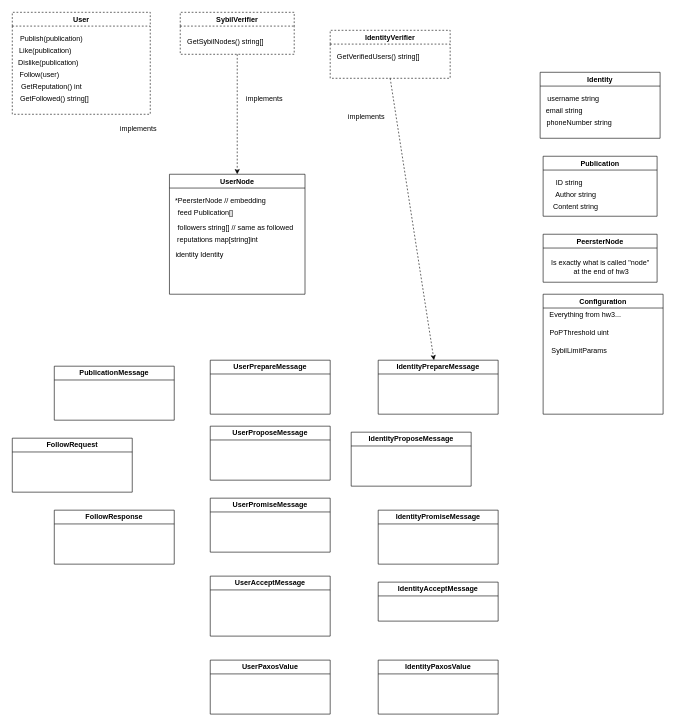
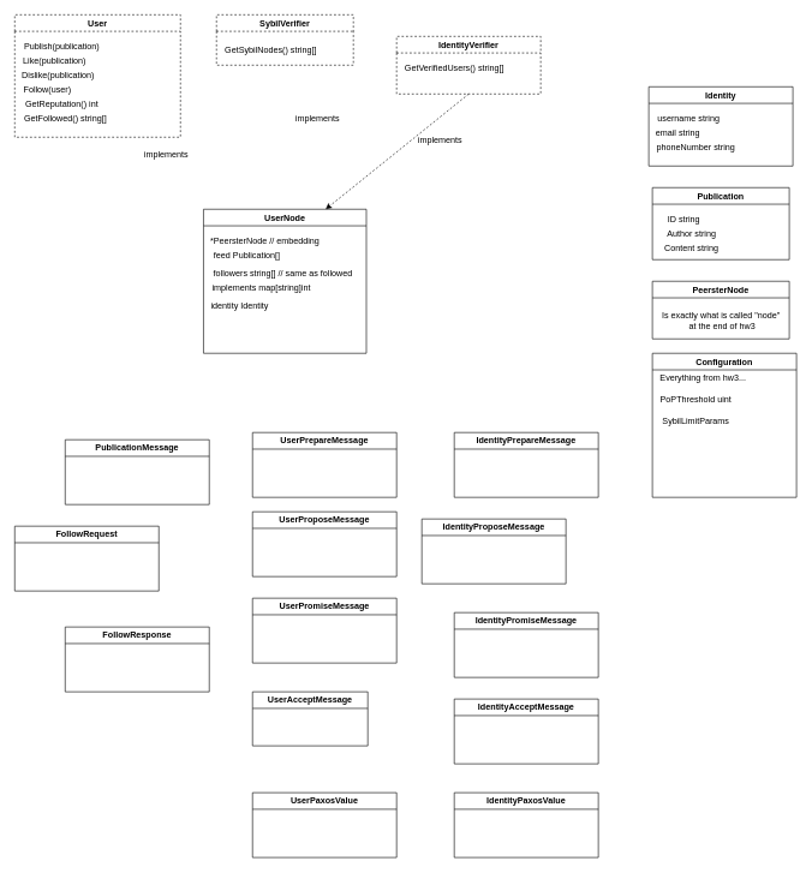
- <mxCell id="22" style="edgeStyle=none;rounded=0;orthogonalLoop=1;jettySize=auto;html=1;exitX=0.5;exitY=1;exitDx=0;exitDy=0;entryX=0.5;entryY=0;entryDx=0;entryDy=0;dashed=1;" edge="1" parent="1" source="23" target="15"><mxGeometry relative="1" as="geometry" /></mxCell>
- <mxCell id="18" value="reputations map[string]int" style="text;html=1;align=center;verticalAlign=middle;resizable=0;points=[];autosize=1;strokeColor=none;fillColor=none;" vertex="1" parent="15"><mxGeometry y="95" width="160" height="30" as="geometry" /></mxCell>
+ <mxCell id="18" value="implements map[string]int" style="text;html=1;align=center;verticalAlign=middle;resizable=0;points=[];autosize=1;strokeColor=none;fillColor=none;" vertex="1" parent="15"><mxGeometry y="95" width="160" height="30" as="geometry" /></mxCell>
- <mxCell id="26" style="edgeStyle=none;rounded=0;orthogonalLoop=1;jettySize=auto;html=1;exitX=0.5;exitY=1;exitDx=0;exitDy=0;dashed=1;" edge="1" parent="1" source="27" target="43"><mxGeometry relative="1" as="geometry" /></mxCell>
+ <mxCell id="26" style="edgeStyle=none;rounded=0;orthogonalLoop=1;jettySize=auto;html=1;exitX=0.5;exitY=1;exitDx=0;exitDy=0;entryX=0.75;entryY=0;entryDx=0;entryDy=0;dashed=1;" edge="1" parent="1" source="27" target="15"><mxGeometry relative="1" as="geometry" /></mxCell>
- <mxCell id="50" value="FollowResponse" style="swimlane;whiteSpace=wrap;html=1;" vertex="1" parent="1"><mxGeometry x="90" y="850" width="200" height="90" as="geometry" /></mxCell>
+ <mxCell id="50" value="FollowResponse" style="swimlane;whiteSpace=wrap;html=1;" vertex="1" parent="1"><mxGeometry x="90" y="870" width="200" height="90" as="geometry" /></mxCell>
- <mxCell id="46" value="IdentityAcceptMessage" style="swimlane;whiteSpace=wrap;html=1;" vertex="1" parent="1"><mxGeometry x="630" y="970" width="200" height="65" as="geometry" /></mxCell>
+ <mxCell id="46" value="IdentityAcceptMessage" style="swimlane;whiteSpace=wrap;html=1;" vertex="1" parent="1"><mxGeometry x="630" y="970" width="200" height="90" as="geometry" /></mxCell>
- <mxCell id="42" value="UserAcceptMessage" style="swimlane;whiteSpace=wrap;html=1;" vertex="1" parent="1"><mxGeometry x="350" y="960" width="200" height="100" as="geometry" /></mxCell>
+ <mxCell id="42" value="UserAcceptMessage" style="swimlane;whiteSpace=wrap;html=1;" vertex="1" parent="1"><mxGeometry x="350" y="960" width="160" height="75" as="geometry" /></mxCell>
